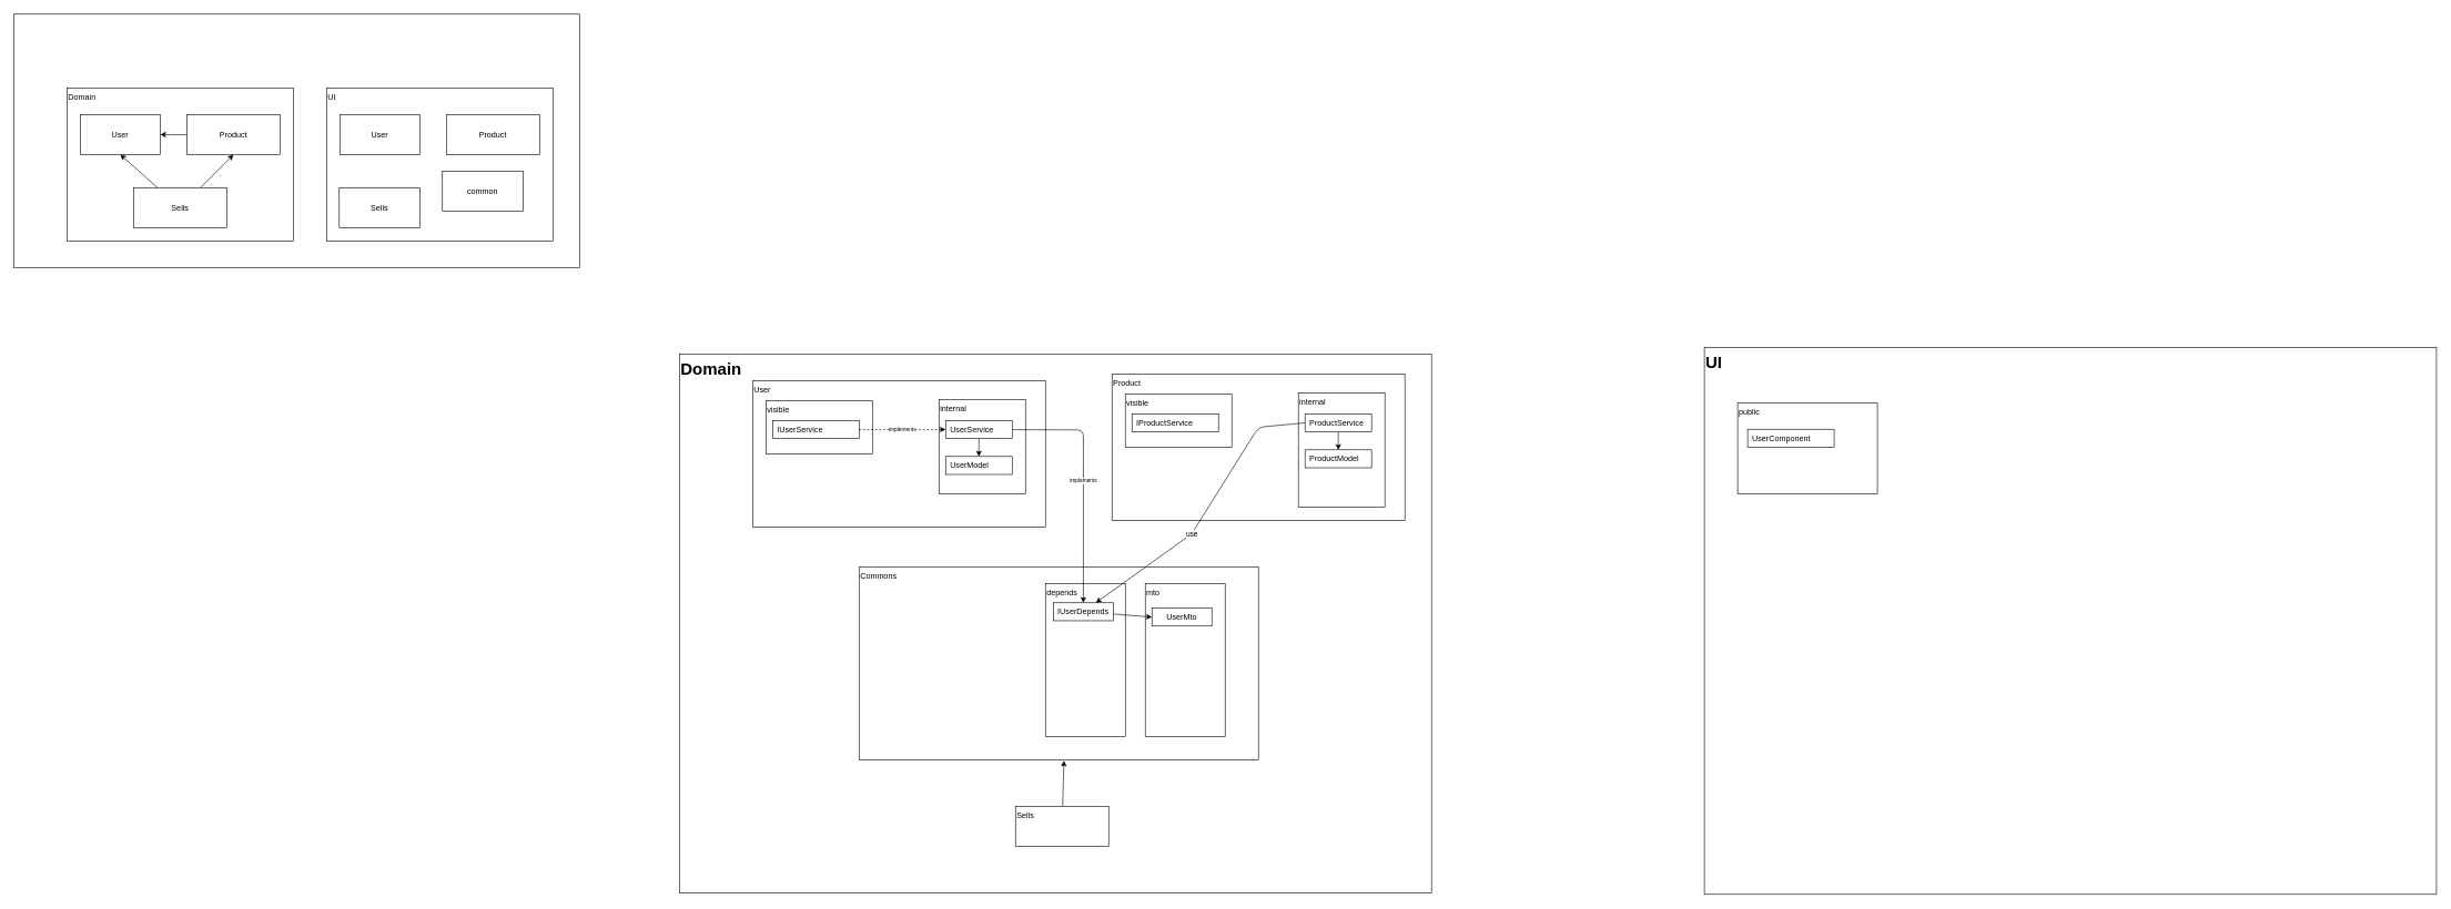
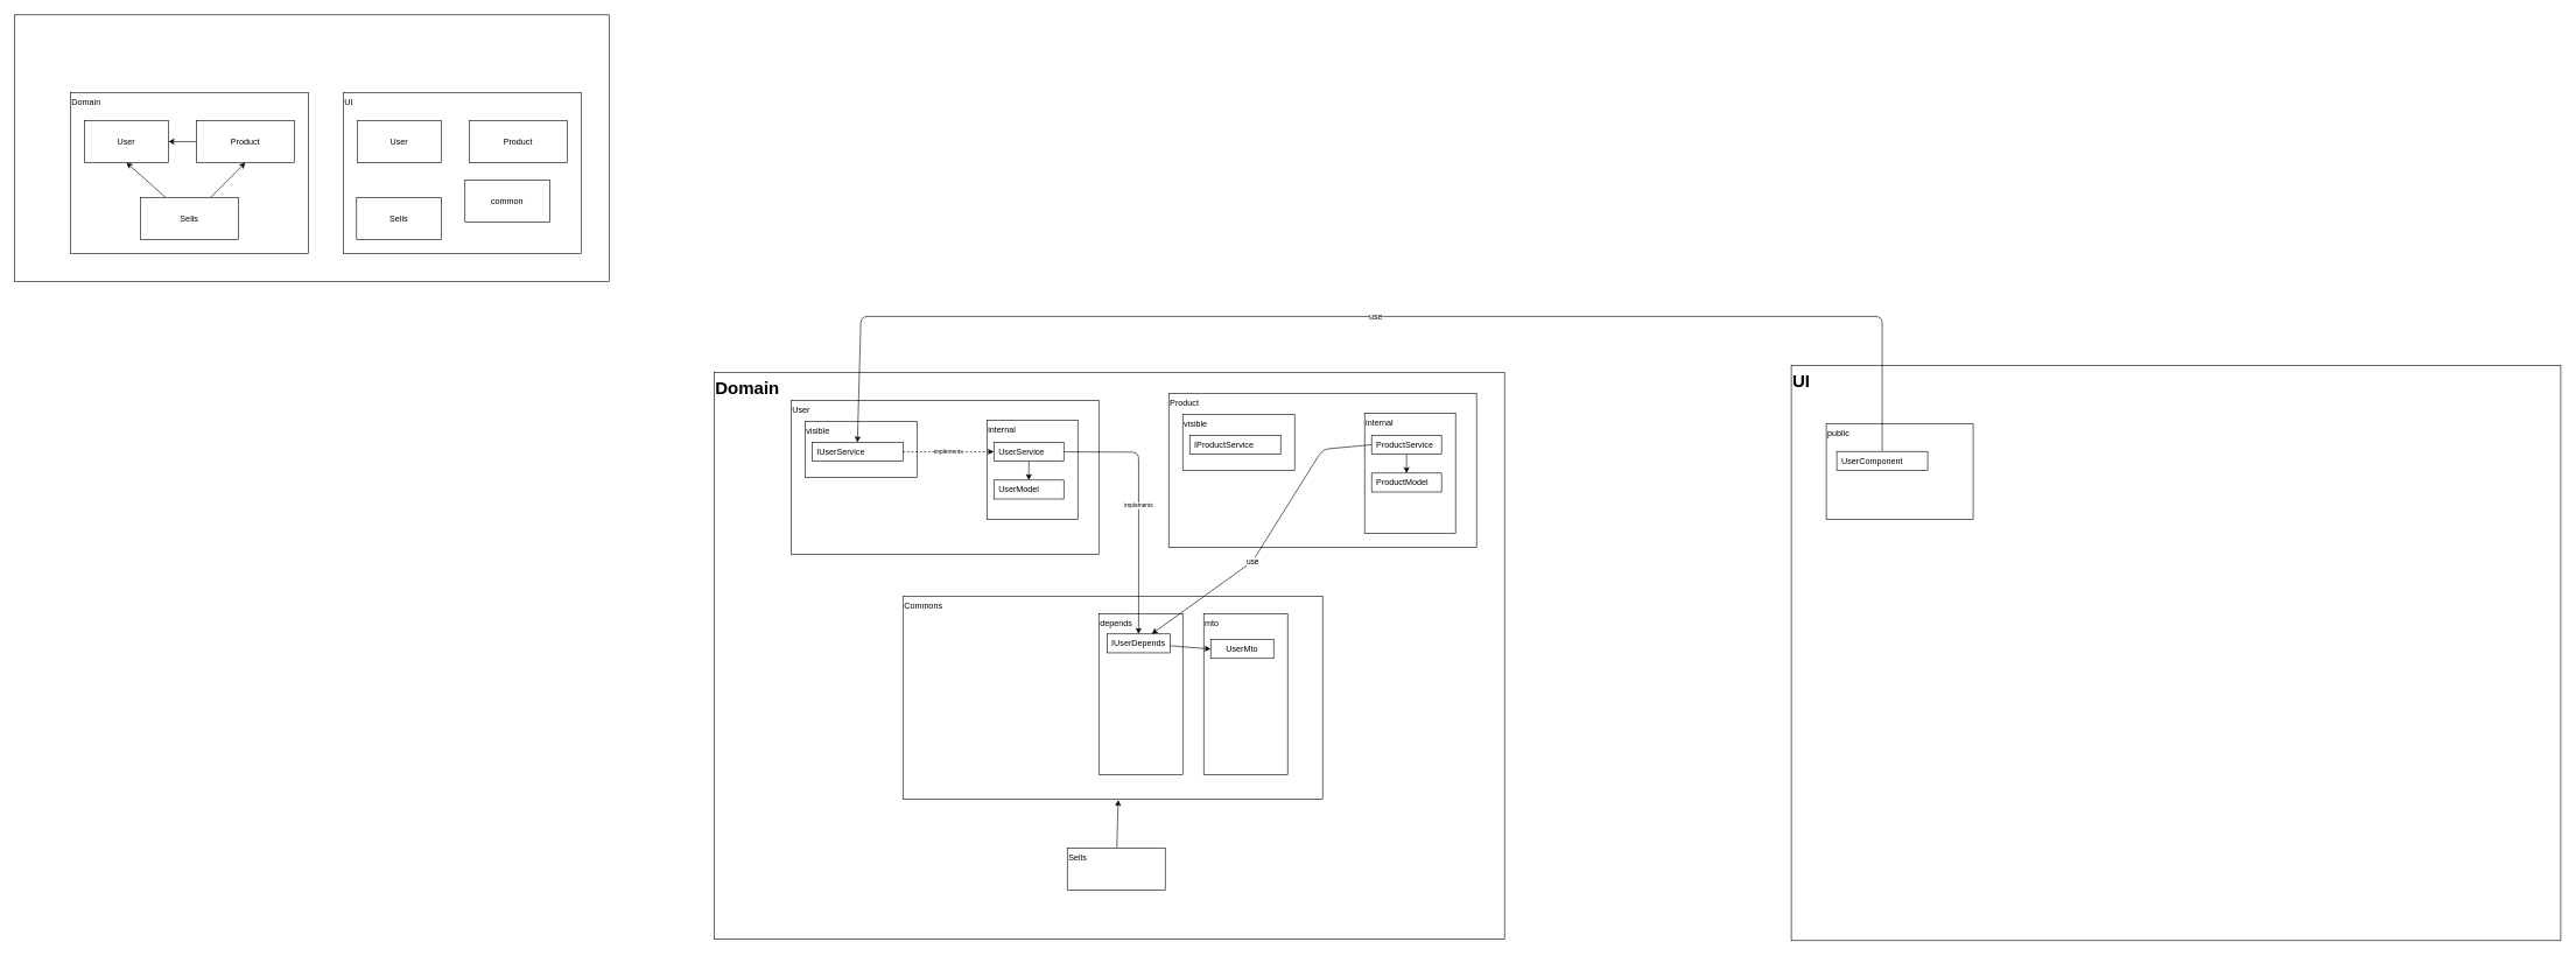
+ <mxCell id="43" value="use" style="edgeStyle=none;html=1;entryX=0.5;entryY=0;entryDx=0;entryDy=0;fontSize=12;startArrow=none;startFill=0;endArrow=classic;endFill=1;" parent="1" source="44" target="34" edge="1"><mxGeometry relative="1" as="geometry"><Array as="points"><mxPoint x="2690" y="452" /><mxPoint x="1230" y="452" /></Array></mxGeometry></mxCell>
